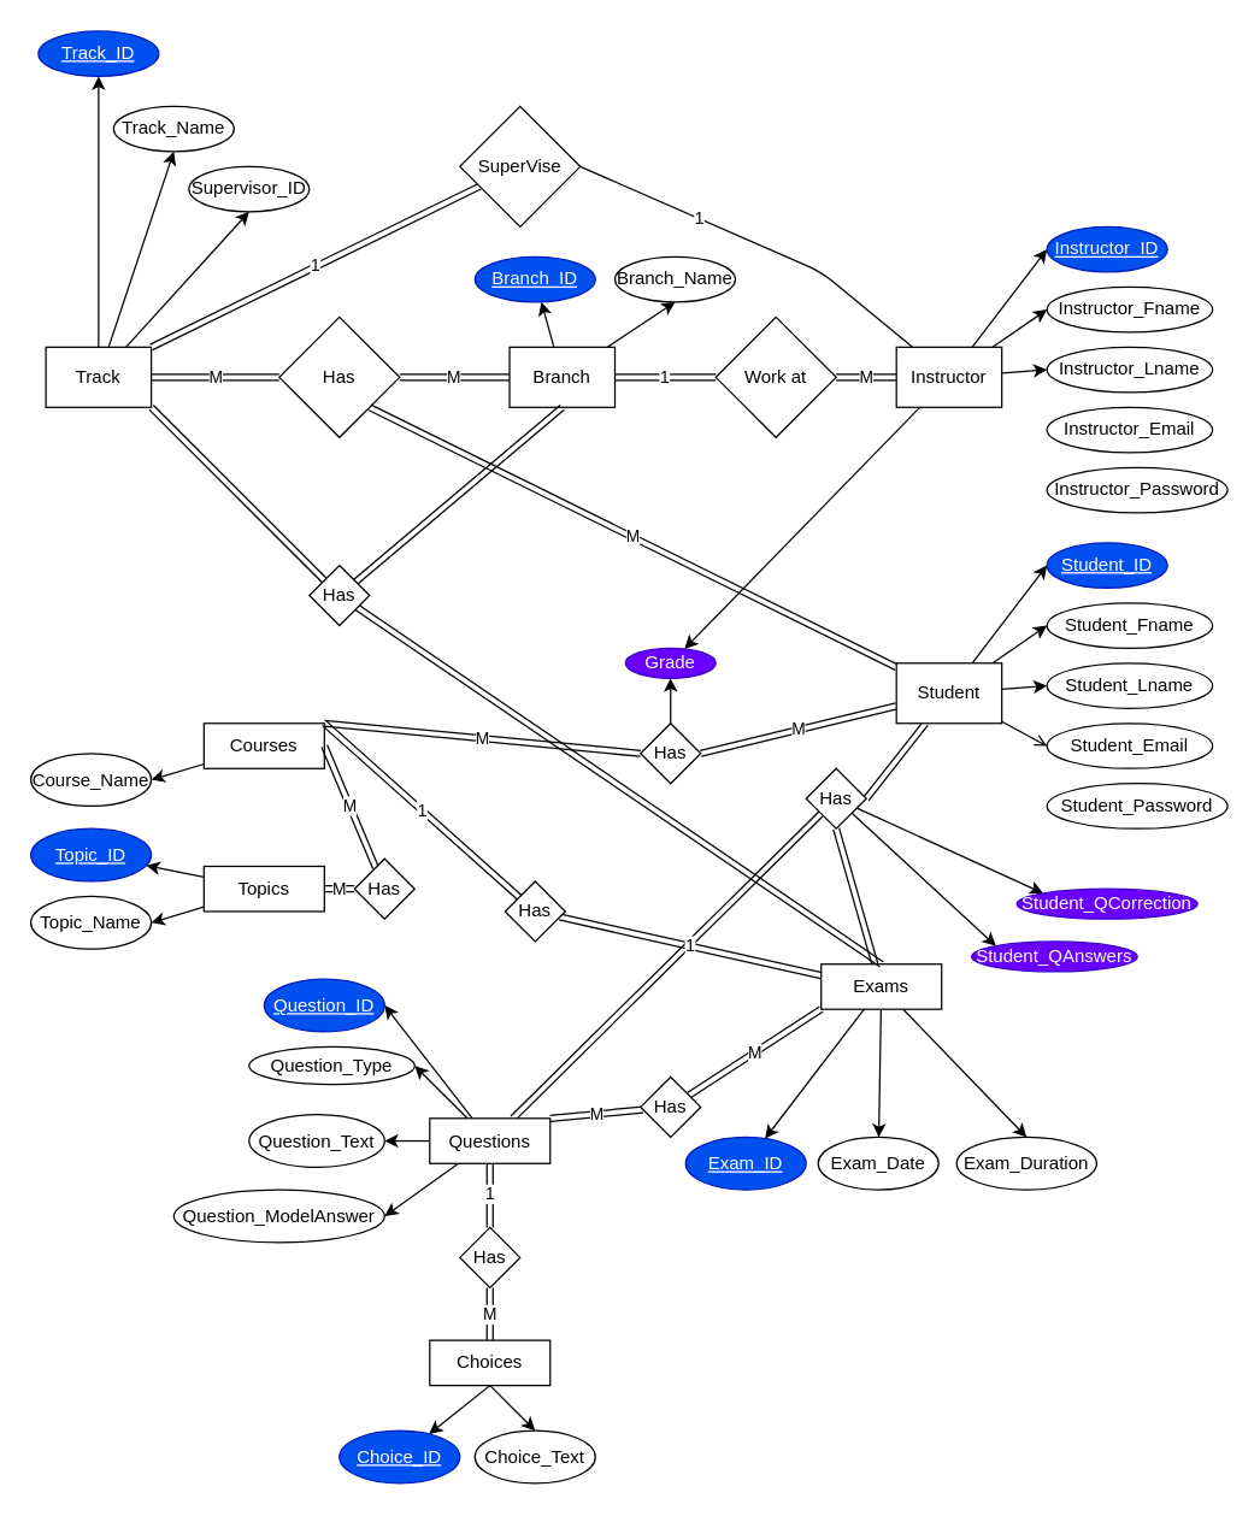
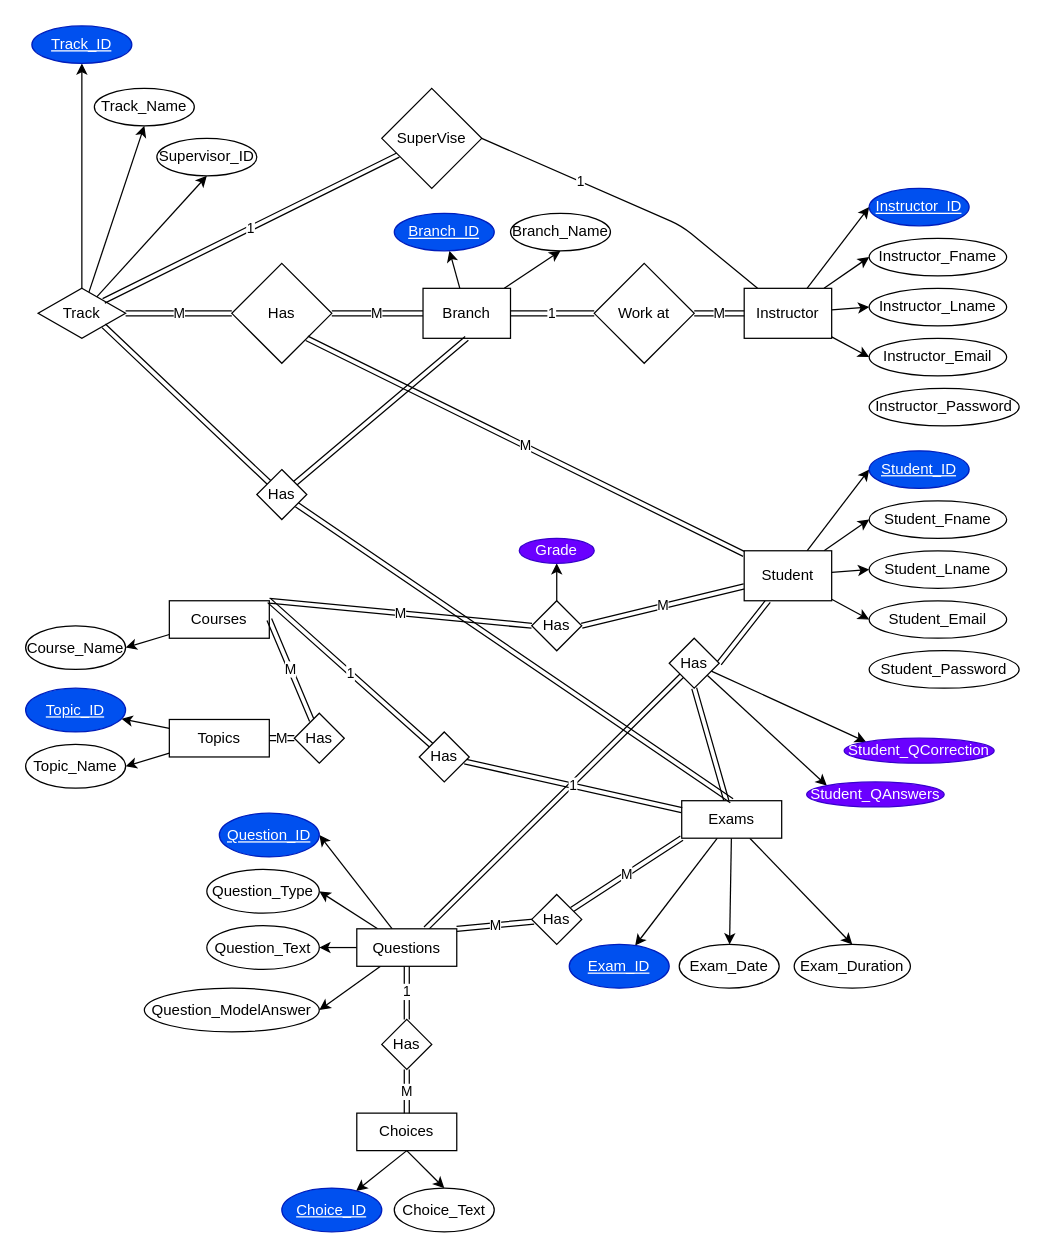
- <mxCell id="12" value="Track" style="whiteSpace=wrap;html=1;" vertex="1" parent="1"><mxGeometry x="30" y="230" width="70" height="40" as="geometry" /></mxCell>
+ <mxCell id="12" value="Track" style="rhombus;whiteSpace=wrap;html=1;" vertex="1" parent="1"><mxGeometry x="30" y="230" width="70" height="40" as="geometry" /></mxCell>
- <mxCell id="20" style="edgeStyle=none;html=1;" edge="1" parent="1" source="23" target="102"><mxGeometry relative="1" as="geometry" /></mxCell>
+ <mxCell id="20" style="edgeStyle=none;html=1;entryX=0;entryY=0.5;entryDx=0;entryDy=0;" edge="1" parent="1" source="23" target="27"><mxGeometry relative="1" as="geometry" /></mxCell>
- <mxCell id="34" style="edgeStyle=none;html=1;entryX=0;entryY=0.5;entryDx=0;entryDy=0;endArrow=open;" edge="1" parent="1" source="38" target="42"><mxGeometry relative="1" as="geometry" /></mxCell>
+ <mxCell id="34" style="edgeStyle=none;html=1;entryX=0;entryY=0.5;entryDx=0;entryDy=0;" edge="1" parent="1" source="38" target="42"><mxGeometry relative="1" as="geometry" /></mxCell>
- <mxCell id="65" value="Question_Type" style="ellipse;whiteSpace=wrap;html=1;" vertex="1" parent="1"><mxGeometry x="165" y="695" width="110" height="25" as="geometry" /></mxCell>
+ <mxCell id="65" value="Question_Type" style="ellipse;whiteSpace=wrap;html=1;" vertex="1" parent="1"><mxGeometry x="165" y="695" width="90" height="35" as="geometry" /></mxCell>
